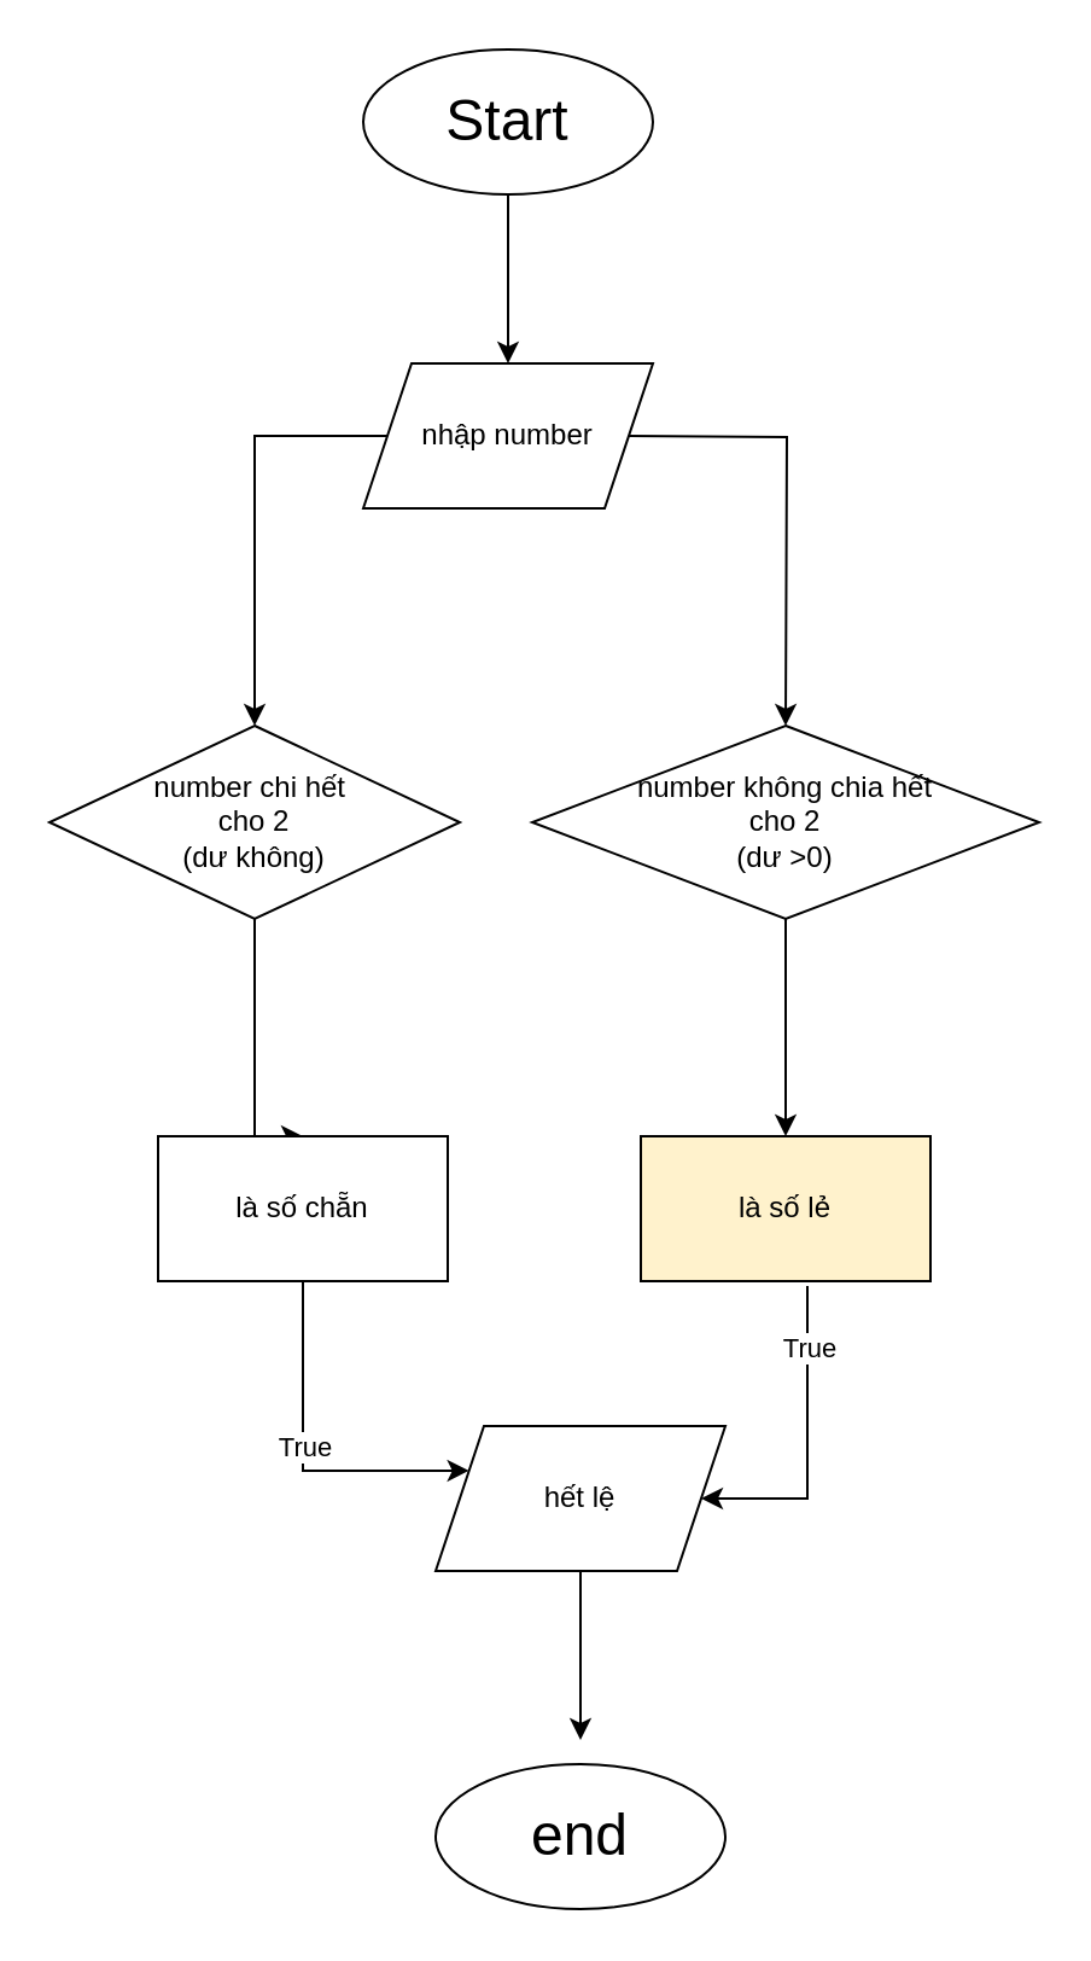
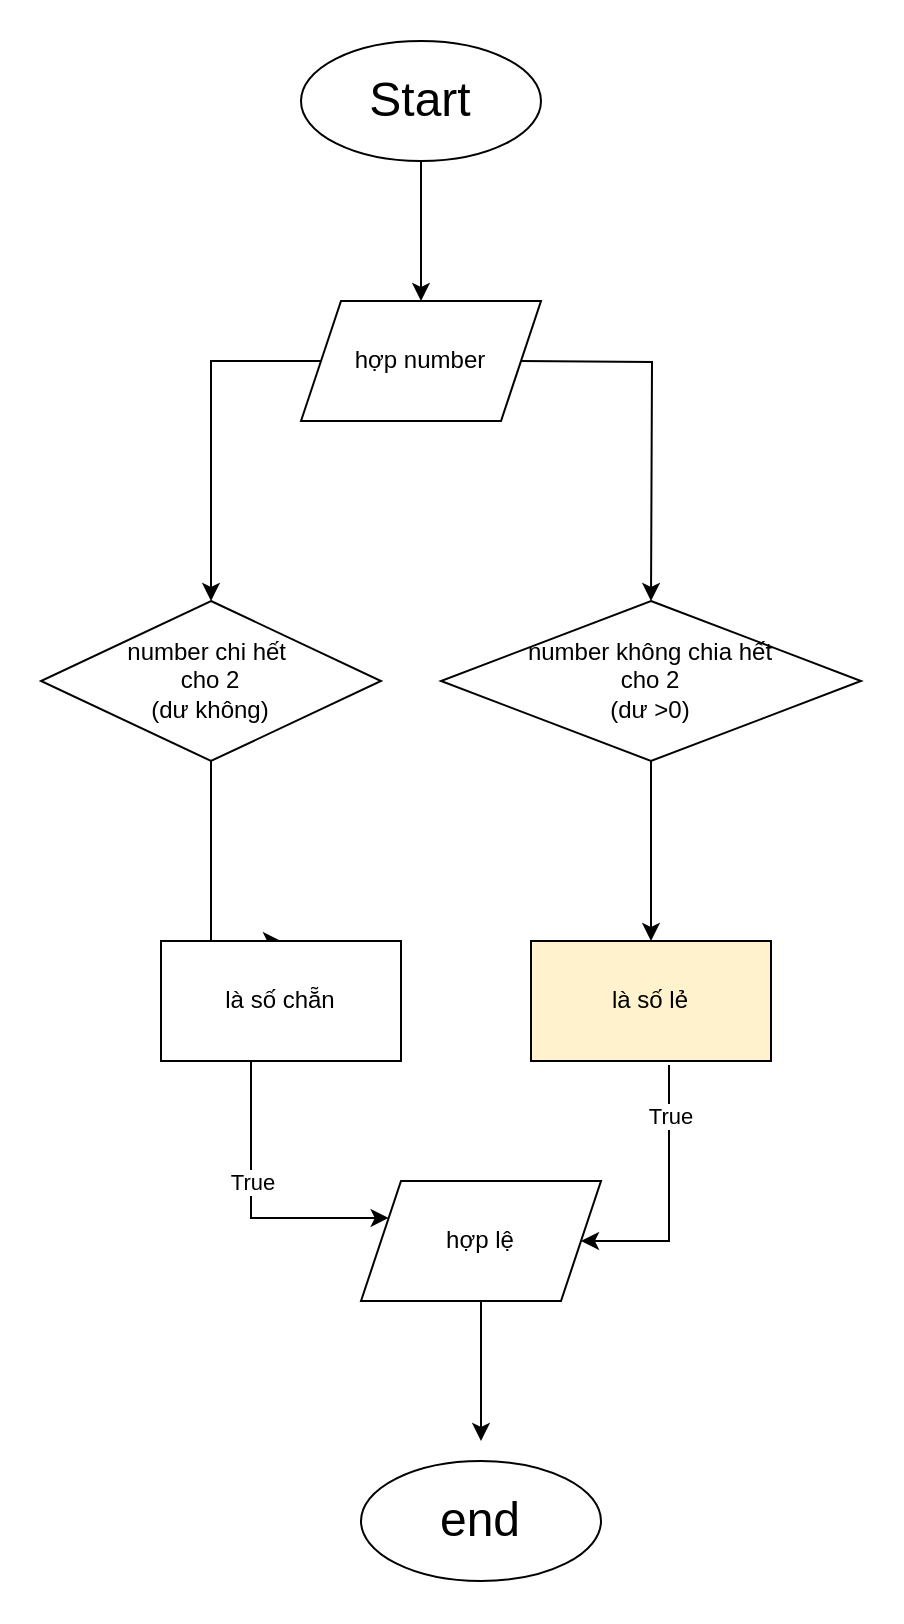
- <mxCell id="11" value="nhập number" style="shape=parallelogram;perimeter=parallelogramPerimeter;whiteSpace=wrap;html=1;fixedSize=1;" parent="1" vertex="1"><mxGeometry x="150" y="150" width="120" height="60" as="geometry" /></mxCell>
+ <mxCell id="11" value="hợp number" style="shape=parallelogram;perimeter=parallelogramPerimeter;whiteSpace=wrap;html=1;fixedSize=1;" parent="1" vertex="1"><mxGeometry x="150" y="150" width="120" height="60" as="geometry" /></mxCell>
- <mxCell id="12" value="là số chẵn" style="rounded=0;whiteSpace=wrap;html=1;" parent="1" vertex="1"><mxGeometry x="65" y="470" width="120" height="60" as="geometry" /></mxCell>
+ <mxCell id="12" value="là số chẵn" style="rounded=0;whiteSpace=wrap;html=1;" parent="1" vertex="1"><mxGeometry x="80" y="470" width="120" height="60" as="geometry" /></mxCell>
- <mxCell id="14" value="hết lệ" style="shape=parallelogram;perimeter=parallelogramPerimeter;whiteSpace=wrap;html=1;fixedSize=1;" parent="1" vertex="1"><mxGeometry x="180" y="590" width="120" height="60" as="geometry" /></mxCell>
+ <mxCell id="14" value="hợp lệ" style="shape=parallelogram;perimeter=parallelogramPerimeter;whiteSpace=wrap;html=1;fixedSize=1;" parent="1" vertex="1"><mxGeometry x="180" y="590" width="120" height="60" as="geometry" /></mxCell>
